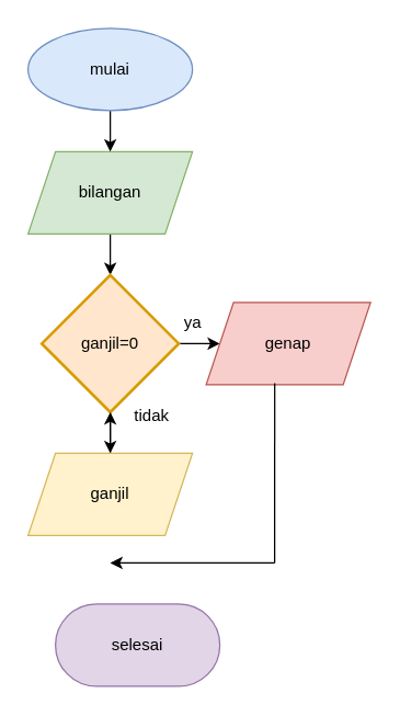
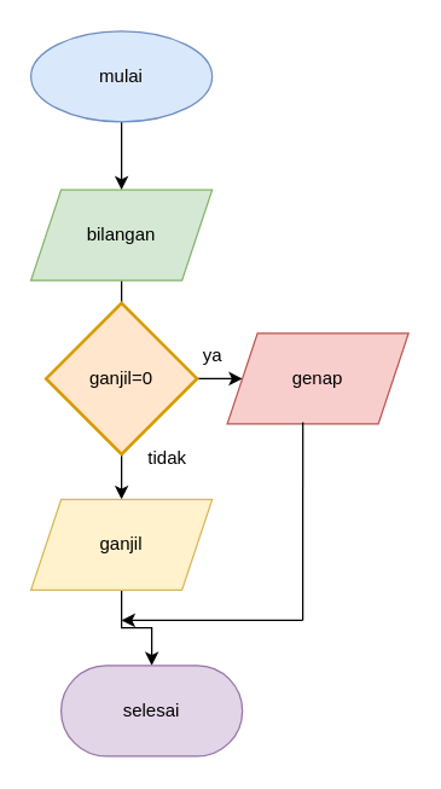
- <mxCell id="3" value="bilangan" style="shape=parallelogram;perimeter=parallelogramPerimeter;whiteSpace=wrap;html=1;fixedSize=1;fillColor=#d5e8d4;strokeColor=#82b366;" vertex="1" parent="1"><mxGeometry x="20" y="110" width="120" height="60" as="geometry" /></mxCell>
+ <mxCell id="3" value="bilangan" style="shape=parallelogram;perimeter=parallelogramPerimeter;whiteSpace=wrap;html=1;fixedSize=1;fillColor=#d5e8d4;strokeColor=#82b366;" vertex="1" parent="1"><mxGeometry x="20" y="125" width="120" height="60" as="geometry" /></mxCell>
- <mxCell id="8" style="edgeStyle=orthogonalEdgeStyle;rounded=0;orthogonalLoop=1;jettySize=auto;html=1;" edge="1" parent="1" source="9" target="6"><mxGeometry relative="1" as="geometry"><mxPoint x="80" y="430" as="targetPoint" /></mxGeometry></mxCell>
+ <mxCell id="8" style="edgeStyle=orthogonalEdgeStyle;rounded=0;orthogonalLoop=1;jettySize=auto;html=1;entryX=0.5;entryY=0;entryDx=0;entryDy=0;" edge="1" parent="1" source="9" target="10"><mxGeometry relative="1" as="geometry"><mxPoint x="80" y="430" as="targetPoint" /></mxGeometry></mxCell>
